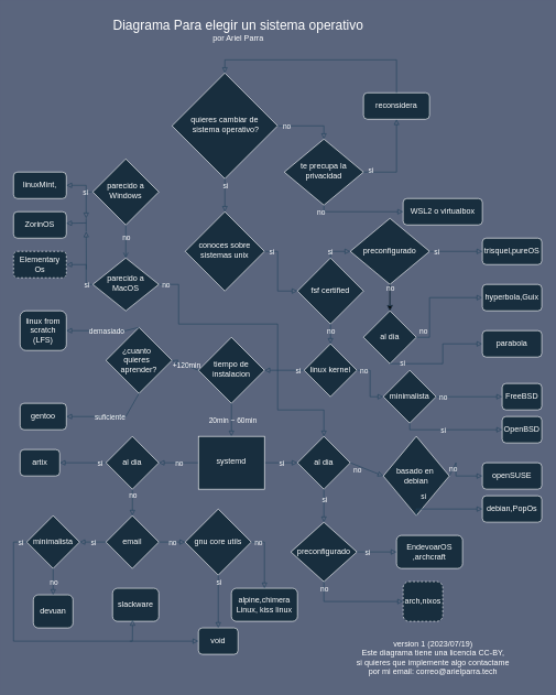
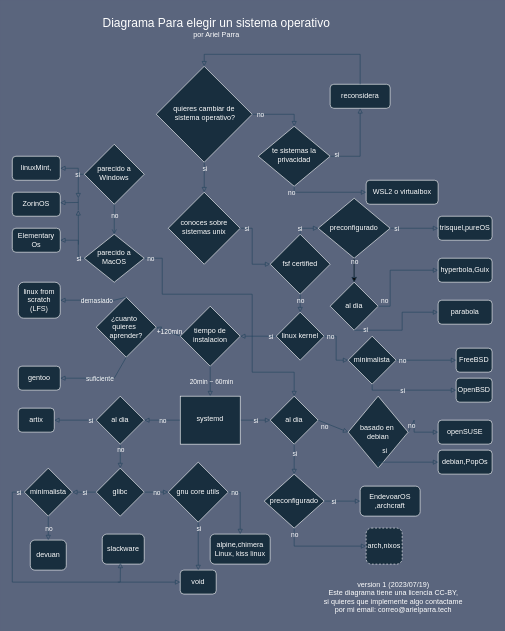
- <mxCell id="6" value="&lt;div&gt;te precupa la &lt;br&gt;&lt;/div&gt;&lt;div&gt;privacidad&lt;br&gt;&lt;/div&gt;" style="rhombus;whiteSpace=wrap;html=1;shadow=0;fontFamily=Helvetica;fontSize=12;align=center;strokeWidth=1;spacing=6;spacingTop=-4;labelBackgroundColor=none;fillColor=#182E3E;strokeColor=#FFFFFF;fontColor=#FFFFFF;" parent="1" vertex="1"><mxGeometry x="430" y="210" width="120" height="100" as="geometry" /></mxCell>
+ <mxCell id="6" value="&lt;div&gt;te sistemas la &lt;br&gt;&lt;/div&gt;&lt;div&gt;privacidad&lt;br&gt;&lt;/div&gt;" style="rhombus;whiteSpace=wrap;html=1;shadow=0;fontFamily=Helvetica;fontSize=12;align=center;strokeWidth=1;spacing=6;spacingTop=-4;labelBackgroundColor=none;fillColor=#182E3E;strokeColor=#FFFFFF;fontColor=#FFFFFF;" parent="1" vertex="1"><mxGeometry x="430" y="210" width="120" height="100" as="geometry" /></mxCell>
- <mxCell id="111" value="Elementary Os" style="rounded=1;whiteSpace=wrap;html=1;fontSize=12;glass=0;strokeWidth=1;shadow=0;labelBackgroundColor=none;fillColor=#182E3E;strokeColor=#FFFFFF;fontColor=#FFFFFF;dashed=1;" parent="1" vertex="1"><mxGeometry x="20" y="380" width="80" height="40" as="geometry" /></mxCell>
+ <mxCell id="111" value="Elementary Os" style="rounded=1;whiteSpace=wrap;html=1;fontSize=12;glass=0;strokeWidth=1;shadow=0;labelBackgroundColor=none;fillColor=#182E3E;strokeColor=#FFFFFF;fontColor=#FFFFFF;" parent="1" vertex="1"><mxGeometry x="20" y="380" width="80" height="40" as="geometry" /></mxCell>
- <mxCell id="69" value="&lt;div&gt;email&lt;br&gt;&lt;/div&gt;" style="rhombus;whiteSpace=wrap;html=1;direction=south;labelBackgroundColor=none;fillColor=#182E3E;strokeColor=#FFFFFF;fontColor=#FFFFFF;" parent="1" vertex="1"><mxGeometry x="160" y="780" width="80" height="80" as="geometry" /></mxCell>
+ <mxCell id="69" value="&lt;div&gt;glibc&lt;br&gt;&lt;/div&gt;" style="rhombus;whiteSpace=wrap;html=1;direction=south;labelBackgroundColor=none;fillColor=#182E3E;strokeColor=#FFFFFF;fontColor=#FFFFFF;" parent="1" vertex="1"><mxGeometry x="160" y="780" width="80" height="80" as="geometry" /></mxCell>
